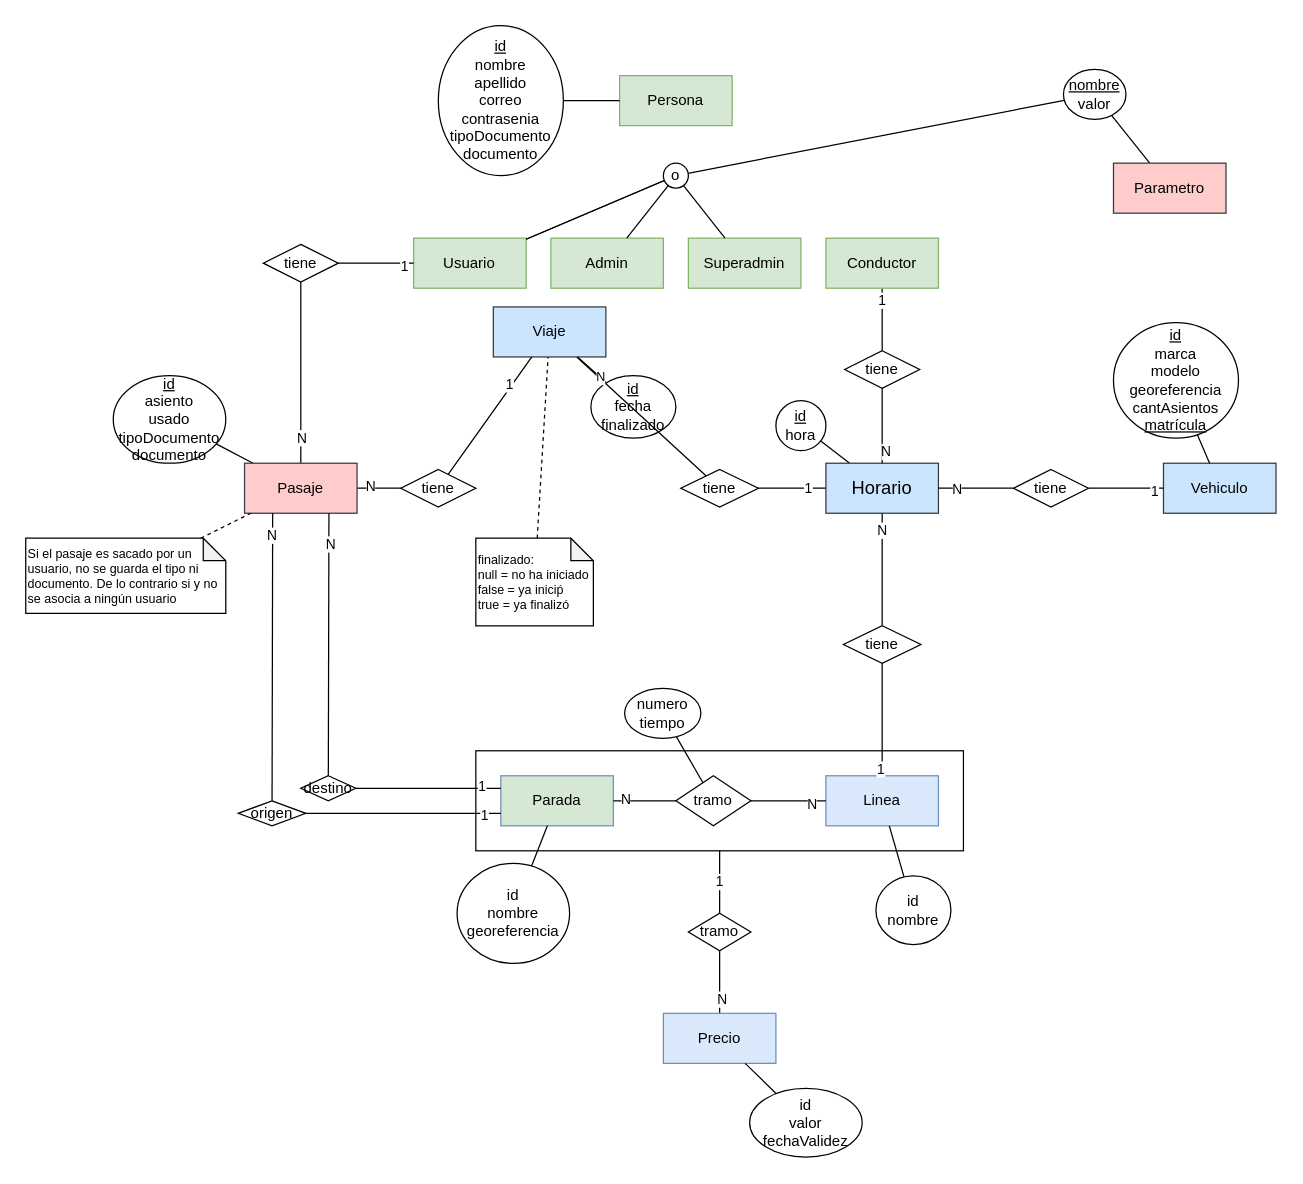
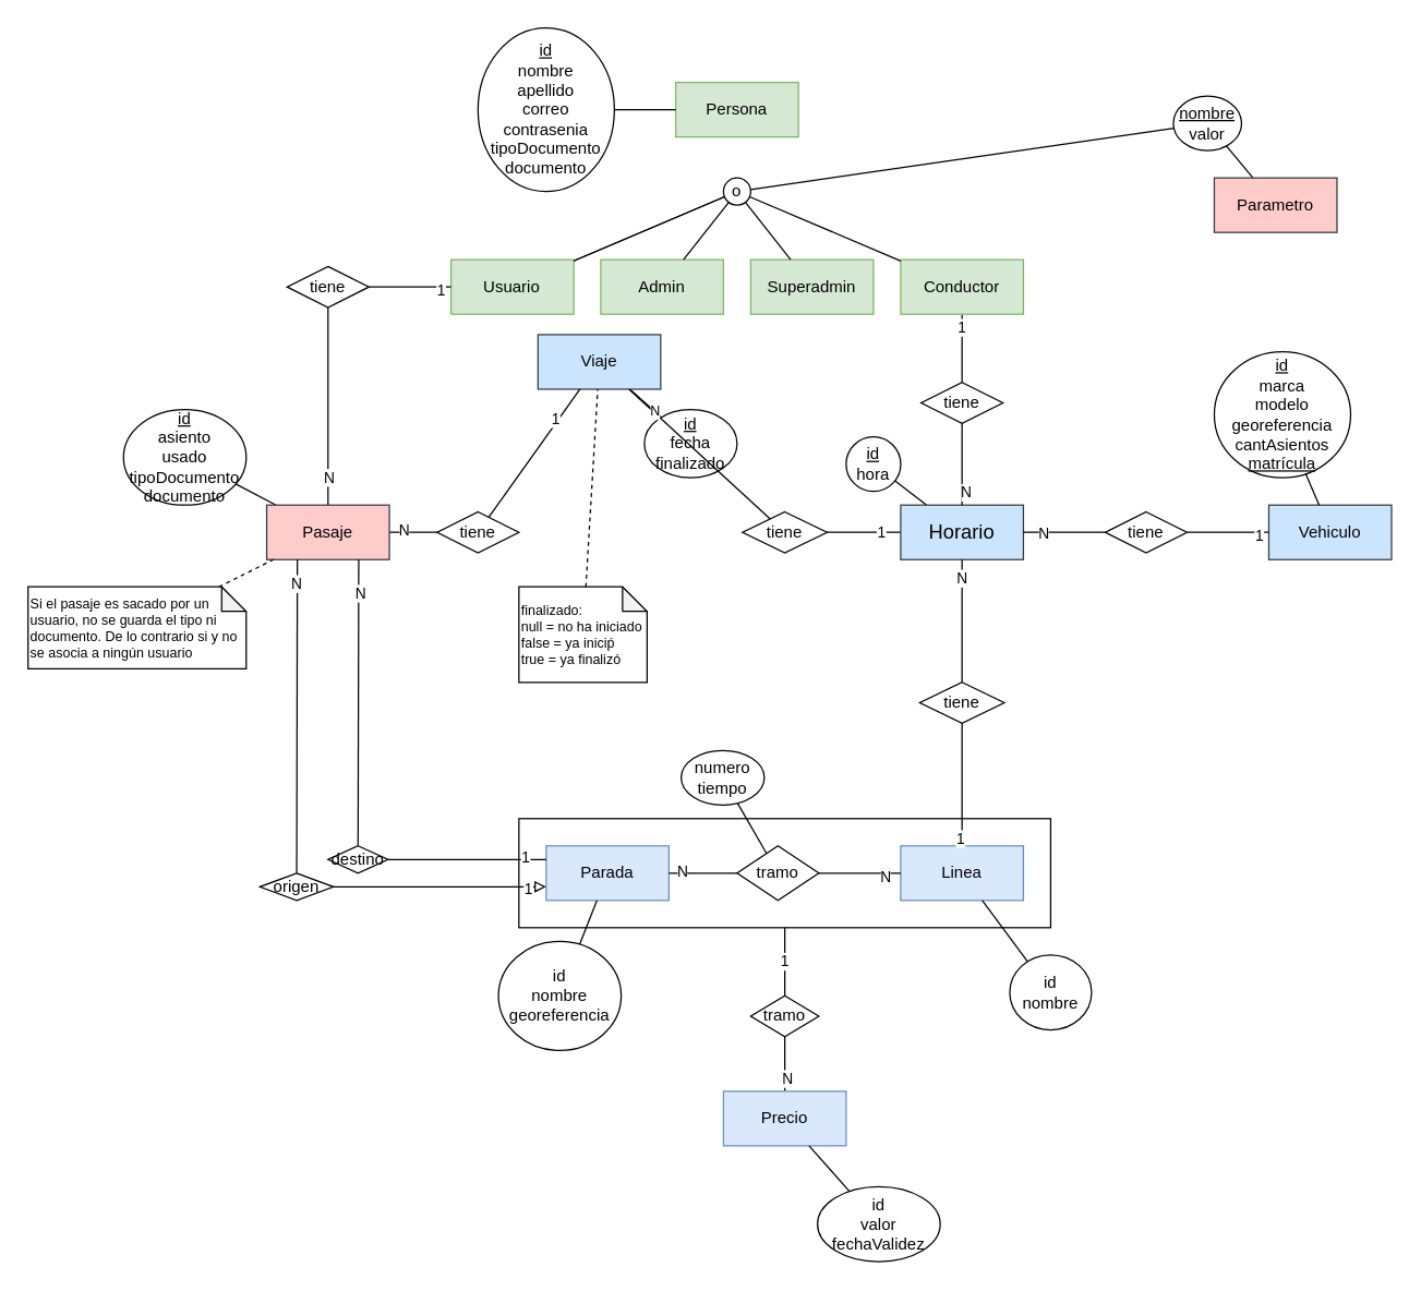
- <mxCell id="67" value="&lt;u&gt;nombre&lt;br&gt;&lt;/u&gt;&lt;div&gt;valor&lt;/div&gt;" style="ellipse;whiteSpace=wrap;html=1;" vertex="1" parent="1"><mxGeometry x="850" y="55" width="50" height="40" as="geometry" /></mxCell>
+ <mxCell id="67" value="&lt;u&gt;nombre&lt;br&gt;&lt;/u&gt;&lt;div&gt;valor&lt;/div&gt;" style="ellipse;whiteSpace=wrap;html=1;" vertex="1" parent="1"><mxGeometry x="860" y="70" width="50" height="40" as="geometry" /></mxCell>
+ <mxCell id="15" style="edgeStyle=none;rounded=0;orthogonalLoop=1;jettySize=auto;html=1;endArrow=none;endFill=0;" edge="1" parent="1" source="16" target="9"><mxGeometry relative="1" as="geometry"><mxPoint x="640" y="140" as="sourcePoint" /></mxGeometry></mxCell>
- <mxCell id="22" value="Parada" style="rounded=0;whiteSpace=wrap;html=1;fillColor=#d5e8d4;strokeColor=#6c8ebf;" vertex="1" parent="1"><mxGeometry x="400" y="620" width="90" height="40" as="geometry" /></mxCell>
+ <mxCell id="22" value="Parada" style="rounded=0;whiteSpace=wrap;html=1;fillColor=#dae8fc;strokeColor=#6c8ebf;" vertex="1" parent="1"><mxGeometry x="400" y="620" width="90" height="40" as="geometry" /></mxCell>
- <mxCell id="81" style="edgeStyle=none;rounded=0;orthogonalLoop=1;jettySize=auto;html=1;endArrow=none;endFill=0;entryX=0;entryY=0.75;entryDx=0;entryDy=0;" edge="1" parent="1" source="85" target="22"><mxGeometry relative="1" as="geometry" /></mxCell>
+ <mxCell id="81" style="edgeStyle=none;rounded=0;orthogonalLoop=1;jettySize=auto;html=1;endArrow=block;endFill=0;entryX=0;entryY=0.75;entryDx=0;entryDy=0;" edge="1" parent="1" source="85" target="22"><mxGeometry relative="1" as="geometry" /></mxCell>
- <mxCell id="27" value="&lt;div&gt;id&lt;br&gt;&lt;/div&gt;&lt;div&gt;nombre&lt;/div&gt;" style="ellipse;whiteSpace=wrap;html=1;" vertex="1" parent="1"><mxGeometry x="700" y="700" width="60" height="55" as="geometry" /></mxCell>
+ <mxCell id="27" value="&lt;div&gt;id&lt;br&gt;&lt;/div&gt;&lt;div&gt;nombre&lt;/div&gt;" style="ellipse;whiteSpace=wrap;html=1;" vertex="1" parent="1"><mxGeometry x="740" y="700" width="60" height="55" as="geometry" /></mxCell>
- <mxCell id="30" value="Precio" style="rounded=0;whiteSpace=wrap;html=1;fillColor=#dae8fc;strokeColor=#6c8ebf;" vertex="1" parent="1"><mxGeometry x="530" y="810" width="90" height="40" as="geometry" /></mxCell>
+ <mxCell id="30" value="Precio" style="rounded=0;whiteSpace=wrap;html=1;fillColor=#dae8fc;strokeColor=#6c8ebf;" vertex="1" parent="1"><mxGeometry x="530" y="800" width="90" height="40" as="geometry" /></mxCell>
